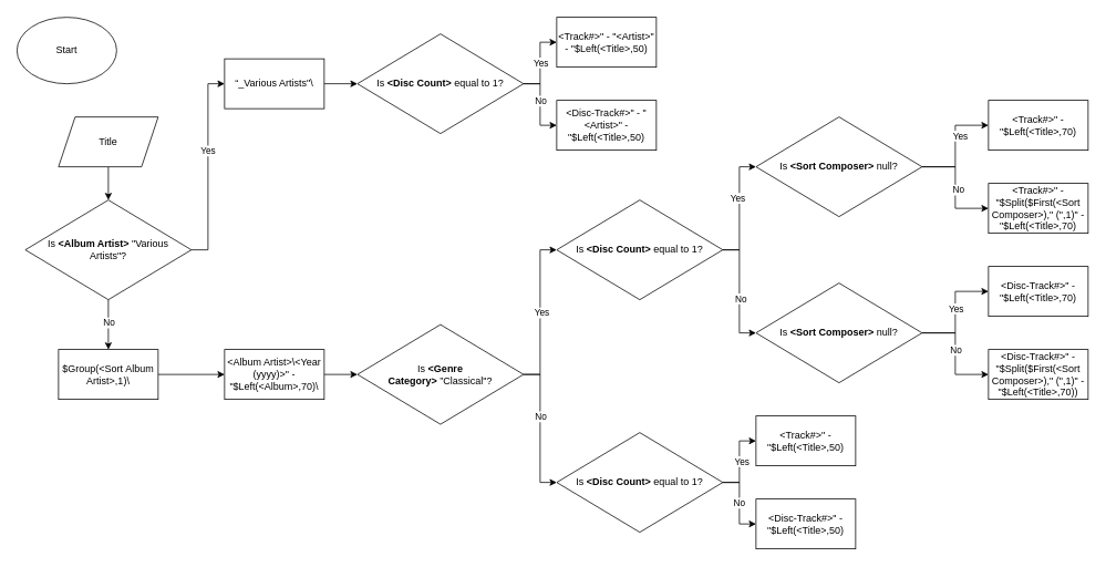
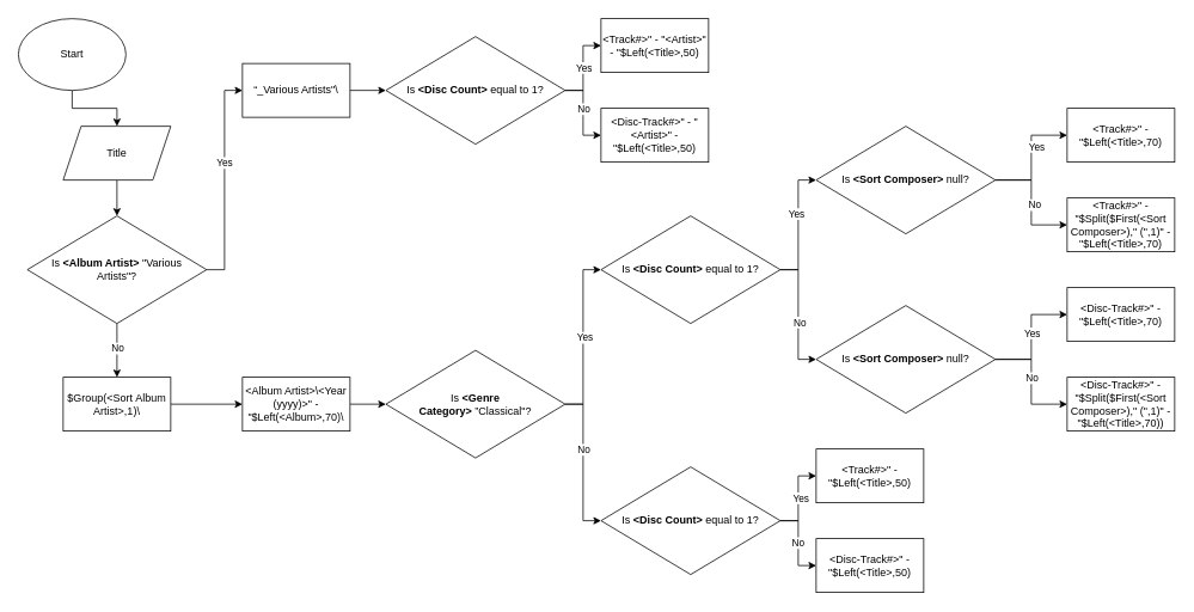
+ <mxCell id="2" value="" style="edgeStyle=orthogonalEdgeStyle;rounded=0;orthogonalLoop=1;jettySize=auto;html=1;" edge="1" parent="1" source="3" target="5"><mxGeometry relative="1" as="geometry" /></mxCell>
